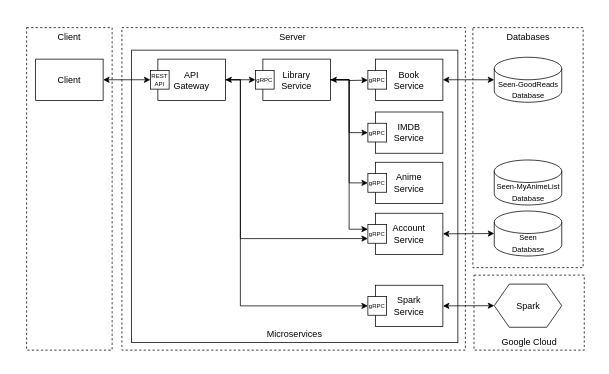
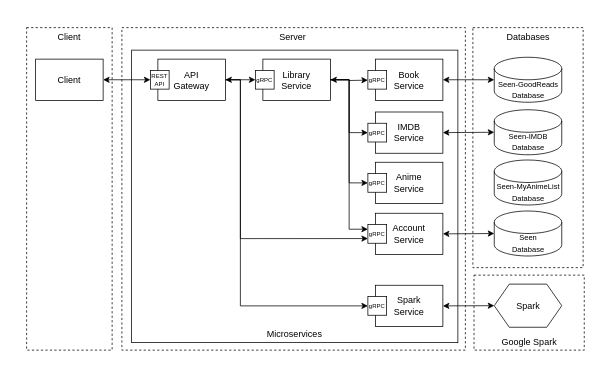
+ <mxCell id="22" value="" style="endArrow=classic;startArrow=classic;html=1;entryX=0;entryY=0.5;entryDx=0;entryDy=0;entryPerimeter=0;exitX=1;exitY=0.5;exitDx=0;exitDy=0;" parent="1" source="45" target="20" edge="1"><mxGeometry width="50" height="50" relative="1" as="geometry"><mxPoint x="652" y="173.5" as="sourcePoint" /><mxPoint x="720" y="229.5" as="targetPoint" /></mxGeometry></mxCell>
+ <mxCell id="20" value="&lt;font style=&quot;font-size: 10px&quot;&gt;Seen-IMDB Database&lt;/font&gt;" style="shape=cylinder3;whiteSpace=wrap;html=1;boundedLbl=1;backgroundOutline=1;size=15;" parent="1" vertex="1"><mxGeometry x="658.5" y="145.5" width="90" height="60" as="geometry" /></mxCell>
- <mxCell id="34" value="Google Cloud" style="text;html=1;strokeColor=none;fillColor=none;align=center;verticalAlign=middle;whiteSpace=wrap;rounded=0;dashed=1;" parent="1" vertex="1"><mxGeometry x="647.5" y="446" width="115" height="20" as="geometry" /></mxCell>
+ <mxCell id="34" value="Google Spark" style="text;html=1;strokeColor=none;fillColor=none;align=center;verticalAlign=middle;whiteSpace=wrap;rounded=0;dashed=1;" parent="1" vertex="1"><mxGeometry x="647.5" y="446" width="115" height="20" as="geometry" /></mxCell>
